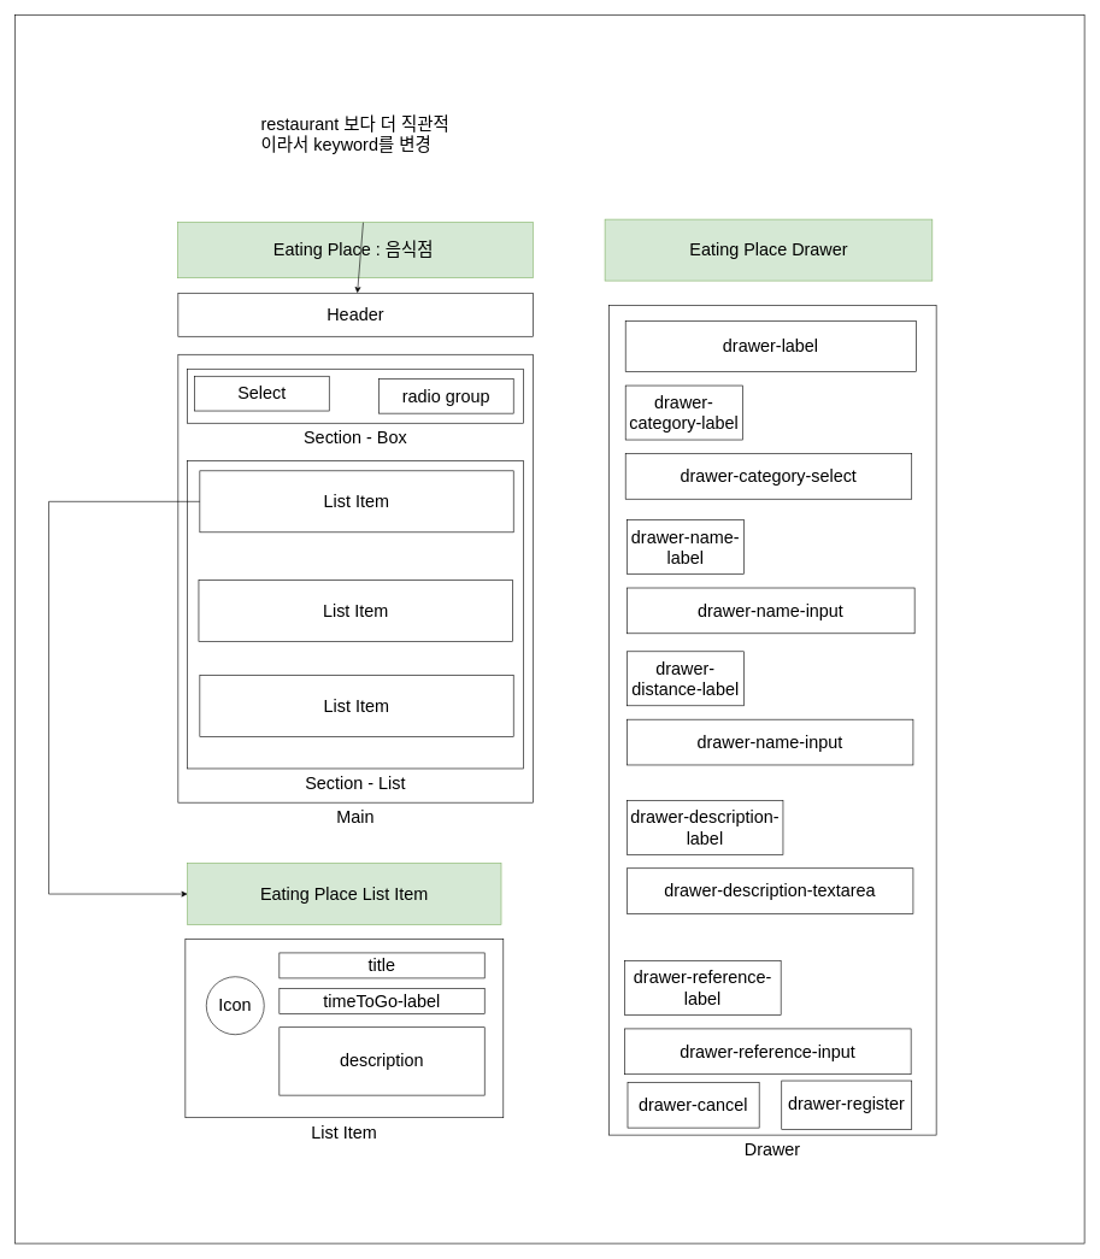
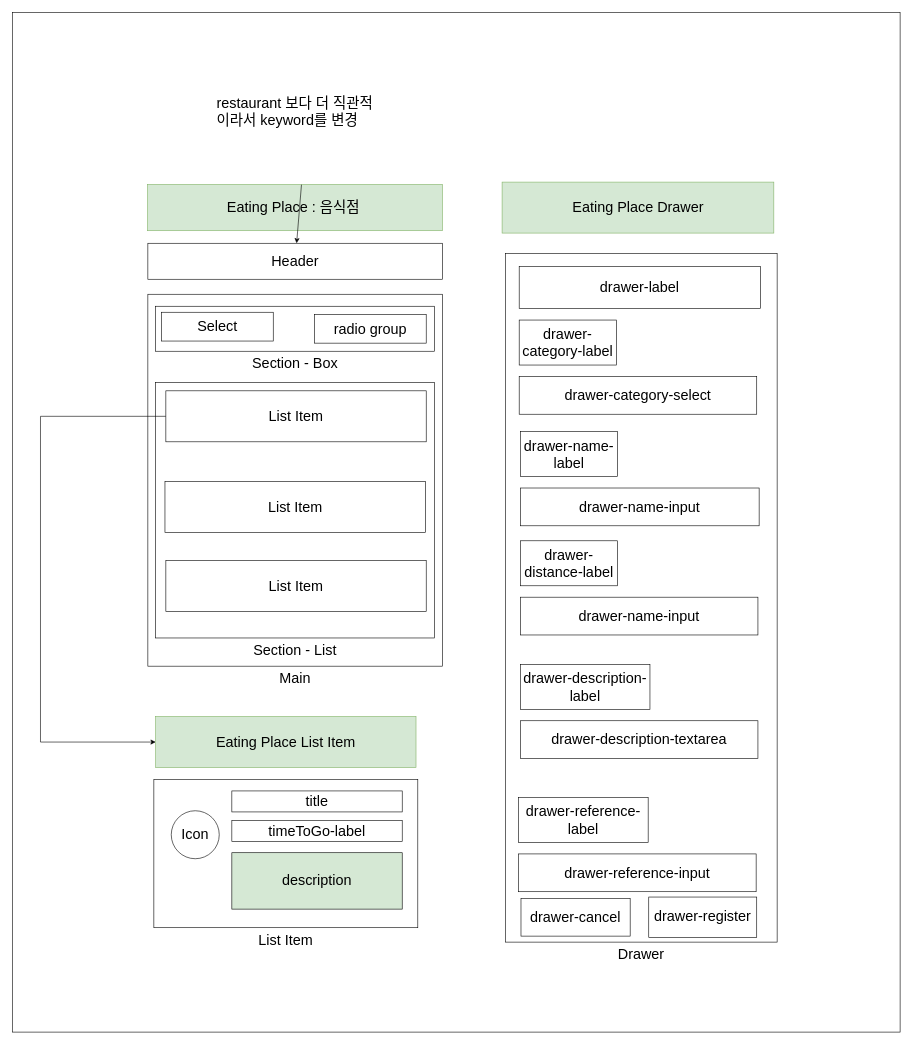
- <mxCell id="19" value="&lt;span style=&quot;font-size: 24px;&quot;&gt;description&lt;/span&gt;" style="rounded=0;whiteSpace=wrap;html=1;labelPosition=center;verticalLabelPosition=middle;align=center;verticalAlign=middle;" vertex="1" parent="1"><mxGeometry x="386" y="1421" width="284" height="94" as="geometry" /></mxCell>
+ <mxCell id="19" value="&lt;span style=&quot;font-size: 24px;&quot;&gt;description&lt;/span&gt;" style="rounded=0;whiteSpace=wrap;html=1;labelPosition=center;verticalLabelPosition=middle;align=center;verticalAlign=middle;fillColor=#d5e8d4;" vertex="1" parent="1"><mxGeometry x="386" y="1421" width="284" height="94" as="geometry" /></mxCell>
